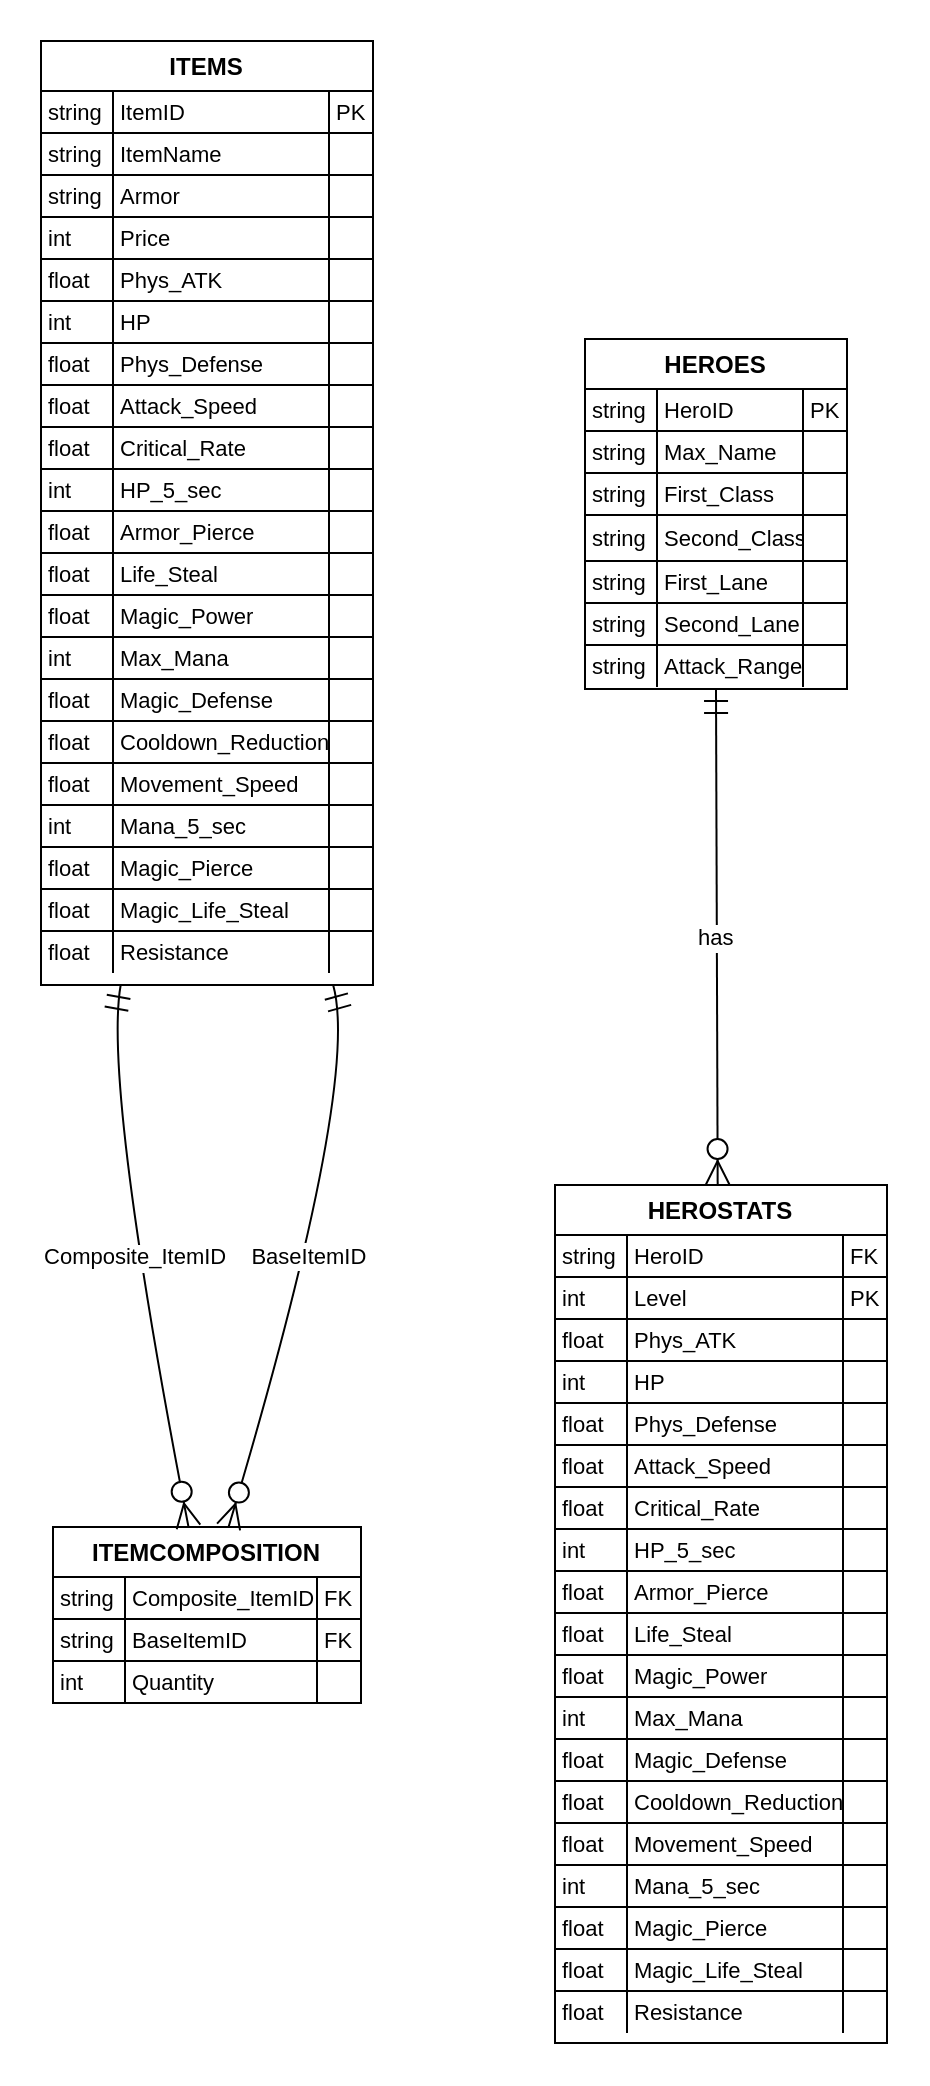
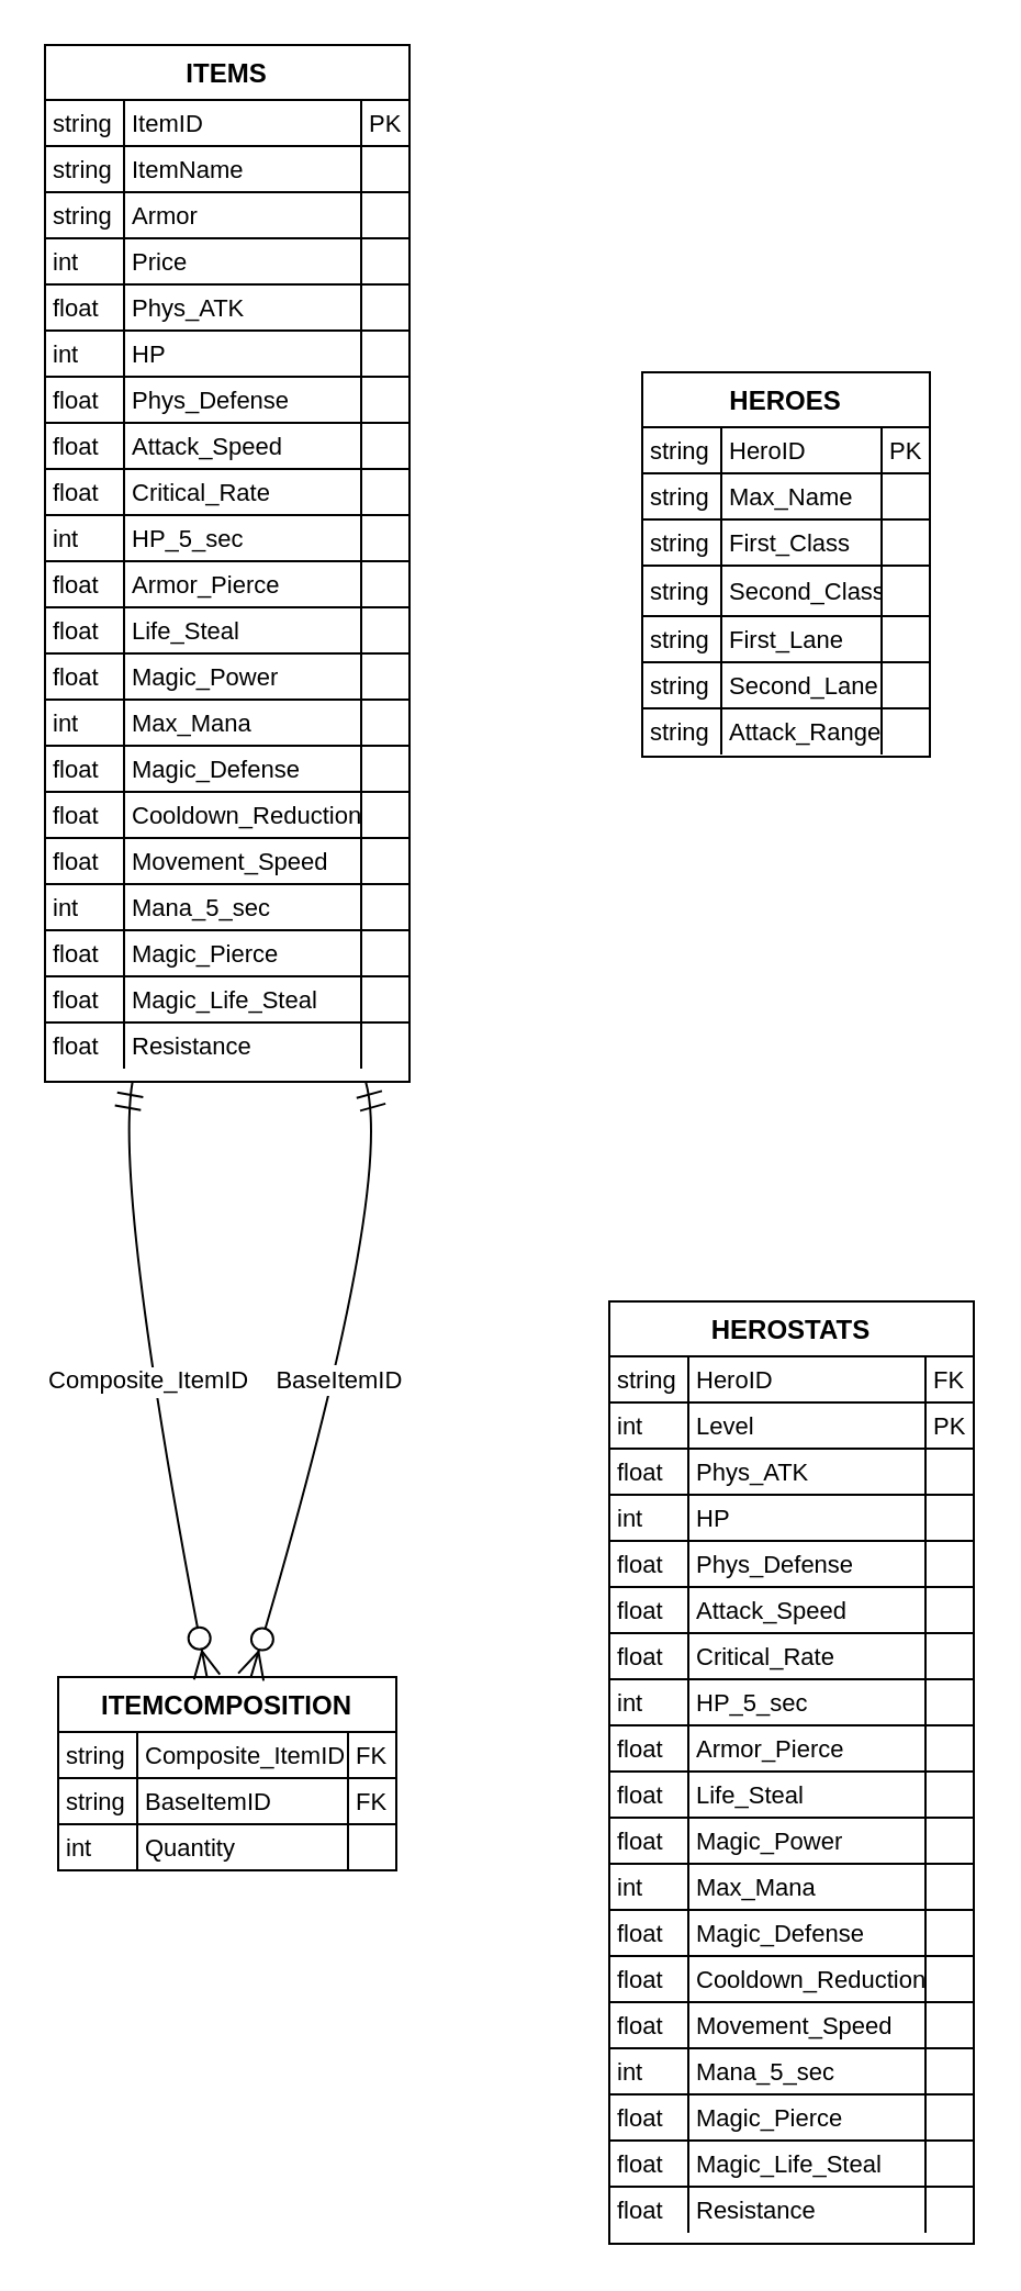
- <mxCell id="208" value="has" style="curved=1;startArrow=ERmandOne;startSize=10;;endArrow=ERzeroToMany;endSize=10;;exitX=0.5;exitY=1;entryX=0.49;entryY=0;rounded=0;" parent="1" source="100" target="129" edge="1"><mxGeometry relative="1" as="geometry"><Array as="points" /></mxGeometry></mxCell>
